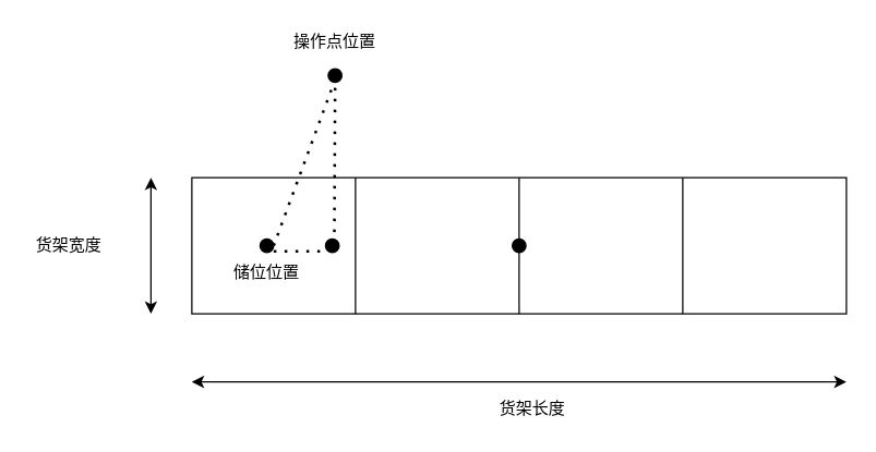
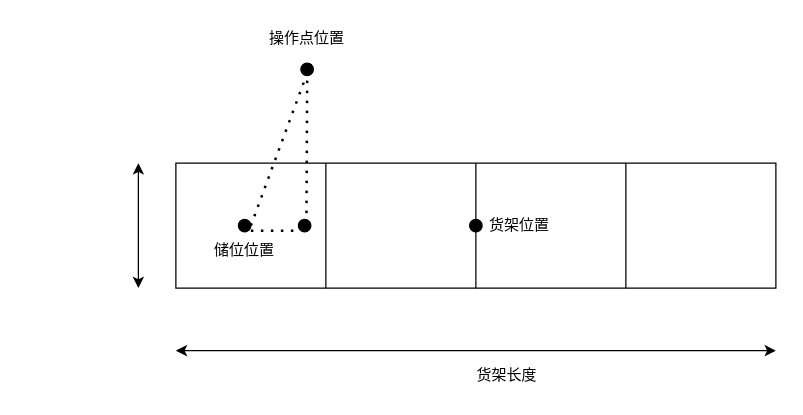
- <mxCell id="8" value="货架宽度" style="text;html=1;strokeColor=none;fillColor=none;align=center;verticalAlign=middle;whiteSpace=wrap;rounded=0;" vertex="1" parent="1"><mxGeometry x="20" y="170" width="60" height="20" as="geometry" /></mxCell>
+ <mxCell id="14" value="货架位置" style="text;html=1;strokeColor=none;fillColor=none;align=center;verticalAlign=middle;whiteSpace=wrap;rounded=0;" vertex="1" parent="1"><mxGeometry x="385" y="170" width="60" height="20" as="geometry" /></mxCell>
- <mxCell id="7" value="货架长度" style="text;html=1;strokeColor=none;fillColor=none;align=center;verticalAlign=middle;whiteSpace=wrap;rounded=0;" vertex="1" parent="1"><mxGeometry x="360" y="290" width="60" height="20" as="geometry" /></mxCell>
+ <mxCell id="7" value="货架长度" style="text;html=1;strokeColor=none;fillColor=none;align=center;verticalAlign=middle;whiteSpace=wrap;rounded=0;" vertex="1" parent="1"><mxGeometry x="375" y="290" width="60" height="20" as="geometry" /></mxCell>
